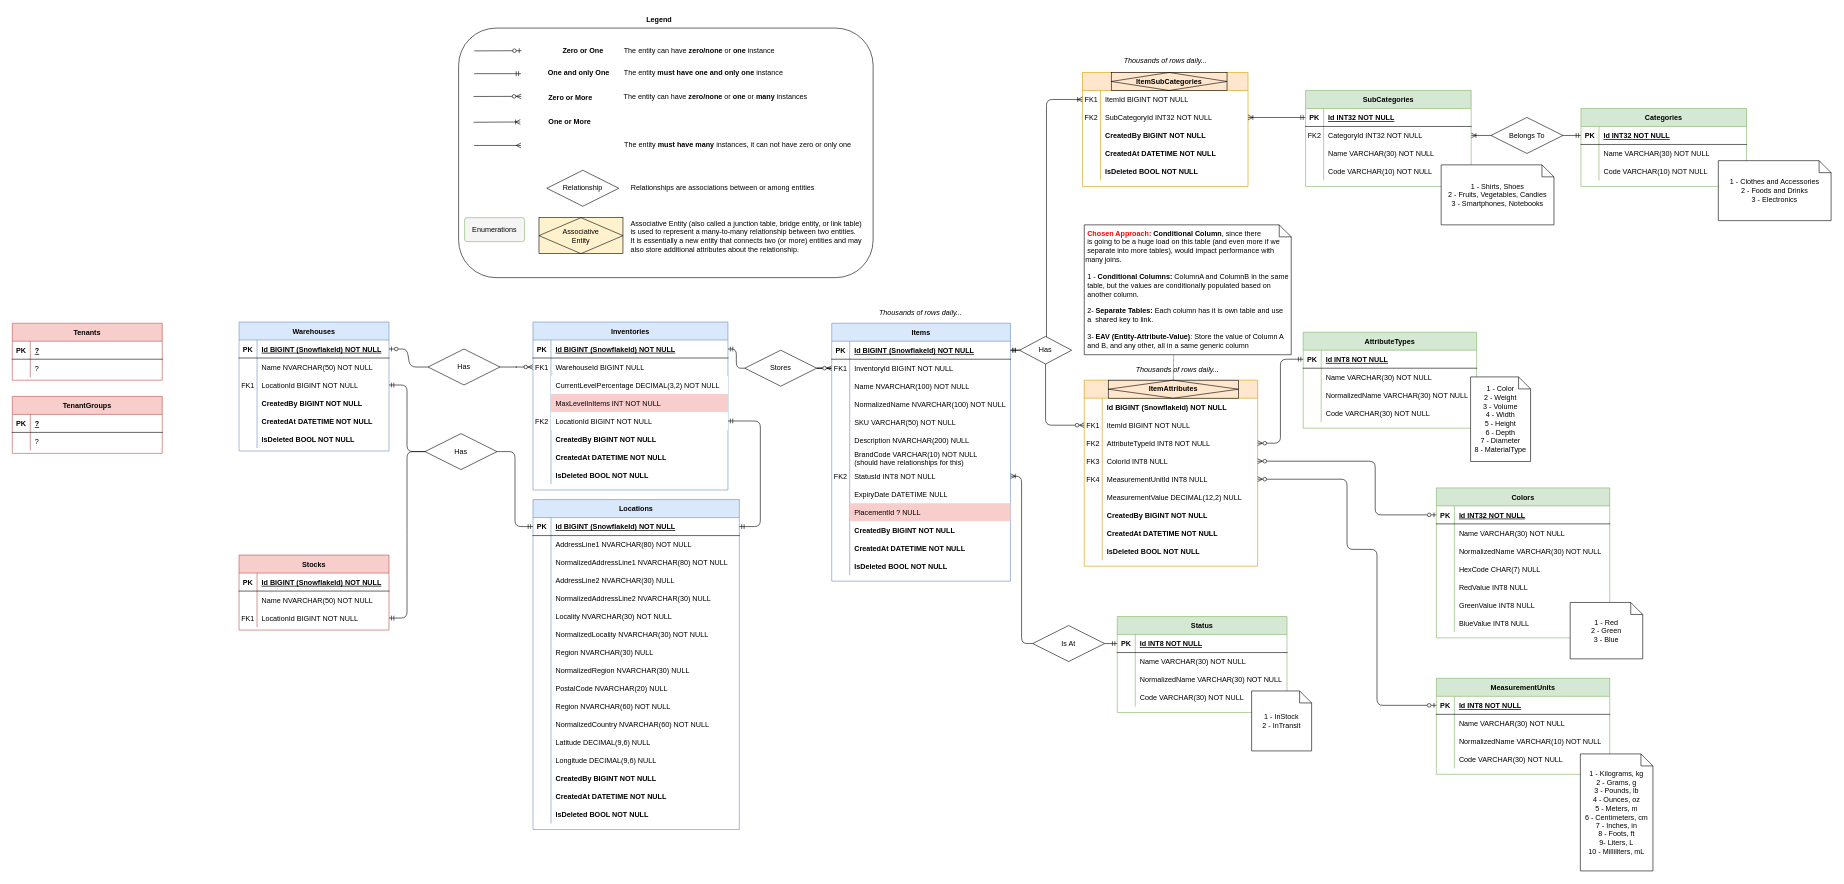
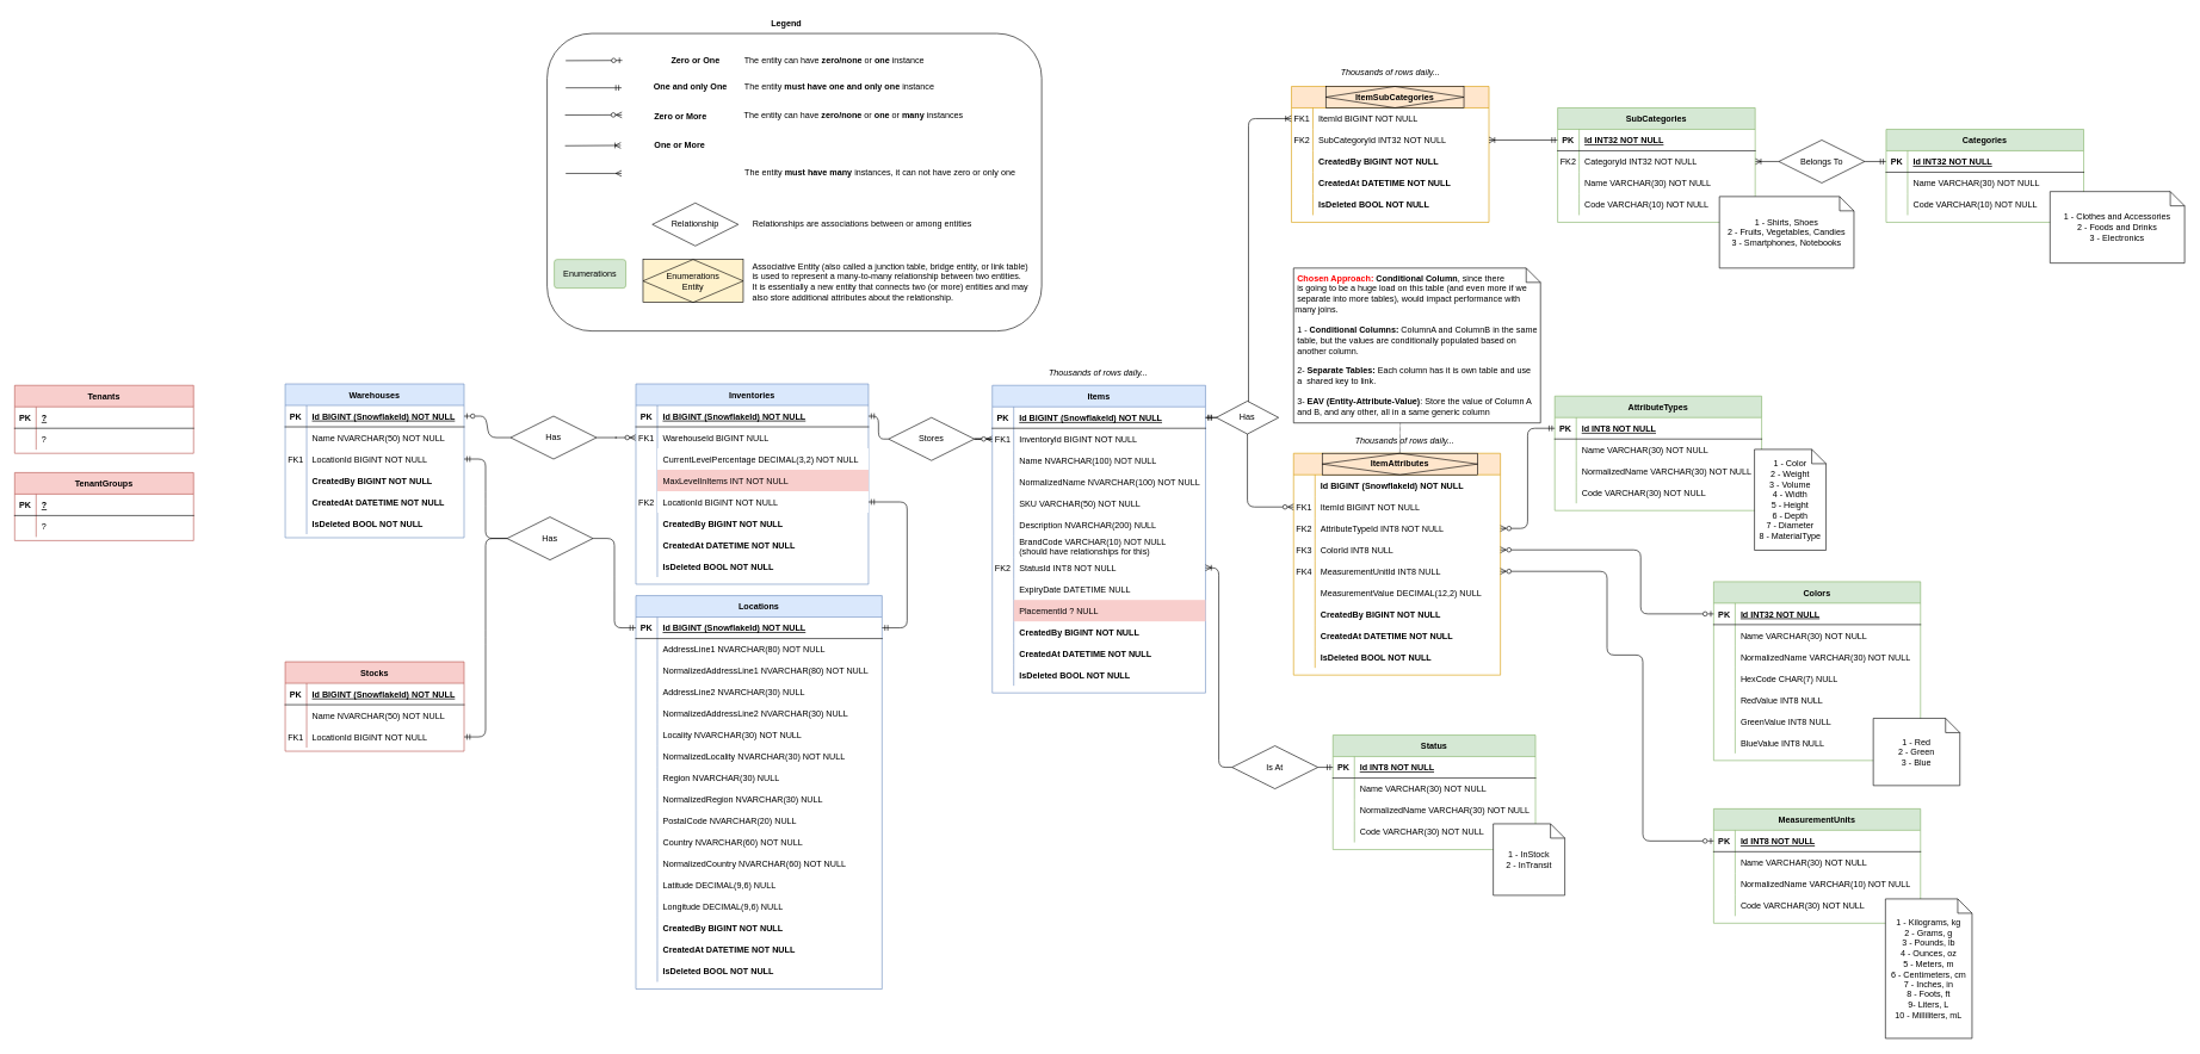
- <mxCell id="342" value="Enumerations" style="rounded=1;arcSize=10;whiteSpace=wrap;html=1;align=center;fillColor=#f5f5f5;strokeColor=#82b366;" parent="322" vertex="1"><mxGeometry x="10" y="342" width="100" height="40" as="geometry" /></mxCell>
+ <mxCell id="342" value="Enumerations" style="rounded=1;arcSize=10;whiteSpace=wrap;html=1;align=center;fillColor=#d5e8d4;strokeColor=#82b366;" parent="322" vertex="1"><mxGeometry x="10" y="342" width="100" height="40" as="geometry" /></mxCell>
- <mxCell id="338" value="Associative&#10;Entity" style="shape=associativeEntity;whiteSpace=wrap;html=1;align=center;fillColor=#fff2cc;strokeColor=#000000;" parent="322" vertex="1"><mxGeometry x="134" y="342" width="140" height="60" as="geometry" /></mxCell>
+ <mxCell id="338" value="Enumerations&#10;Entity" style="shape=associativeEntity;whiteSpace=wrap;html=1;align=center;fillColor=#fff2cc;strokeColor=#000000;" parent="322" vertex="1"><mxGeometry x="134" y="342" width="140" height="60" as="geometry" /></mxCell>
- <mxCell id="125" value="Region NVARCHAR(60) NOT NULL" style="shape=partialRectangle;overflow=hidden;connectable=0;fillColor=none;top=0;left=0;bottom=0;right=0;align=left;spacingLeft=6;" parent="123" vertex="1"><mxGeometry x="30" width="314" height="30" as="geometry"><mxRectangle width="314" height="30" as="alternateBounds" /></mxGeometry></mxCell>
+ <mxCell id="125" value="Country NVARCHAR(60) NOT NULL" style="shape=partialRectangle;overflow=hidden;connectable=0;fillColor=none;top=0;left=0;bottom=0;right=0;align=left;spacingLeft=6;" parent="123" vertex="1"><mxGeometry x="30" width="314" height="30" as="geometry"><mxRectangle width="314" height="30" as="alternateBounds" /></mxGeometry></mxCell>
